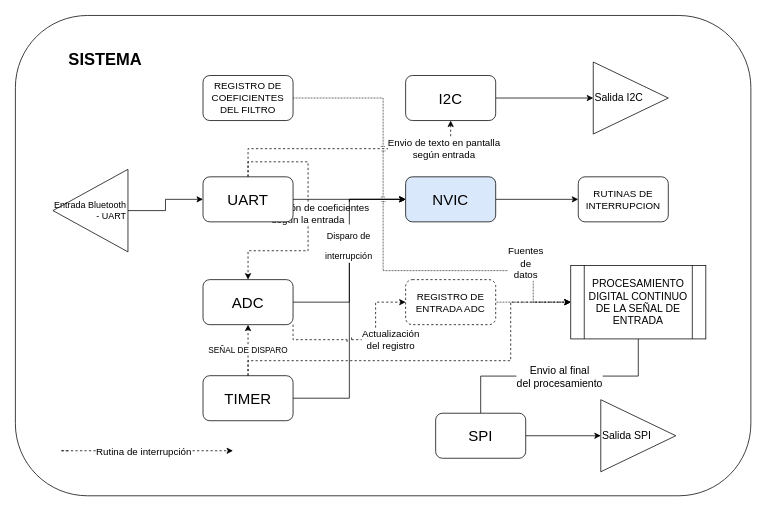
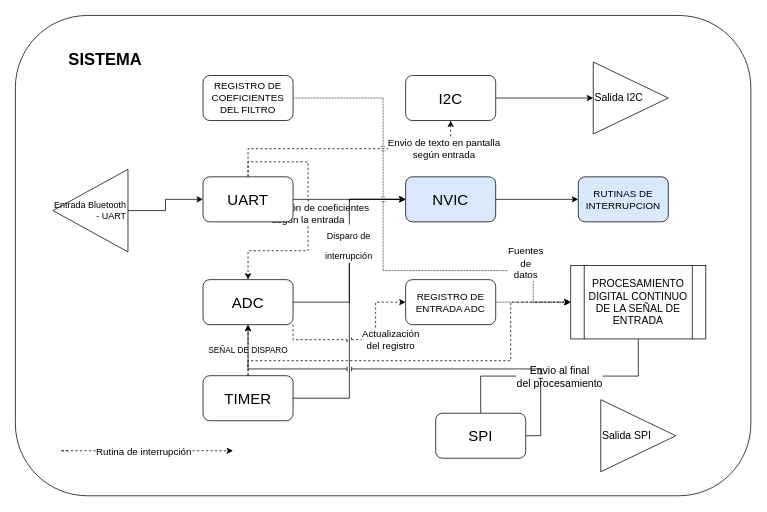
- <mxCell id="23" value="&lt;span style=&quot;font-size: 13px;&quot;&gt;RUTINAS DE INTERRUPCION&lt;/span&gt;" style="rounded=1;whiteSpace=wrap;html=1;fontSize=13;" parent="1" vertex="1"><mxGeometry x="770" y="235" width="120" height="60" as="geometry" /></mxCell>
+ <mxCell id="23" value="&lt;span style=&quot;font-size: 13px;&quot;&gt;RUTINAS DE INTERRUPCION&lt;/span&gt;" style="rounded=1;whiteSpace=wrap;html=1;fontSize=13;fillColor=#dae8fc;" parent="1" vertex="1"><mxGeometry x="770" y="235" width="120" height="60" as="geometry" /></mxCell>
- <mxCell id="29" value="REGISTRO DE ENTRADA ADC" style="rounded=1;whiteSpace=wrap;html=1;fontSize=13;align=center;dashed=1;" parent="1" vertex="1"><mxGeometry x="540" y="372" width="120" height="60" as="geometry" /></mxCell>
+ <mxCell id="29" value="REGISTRO DE ENTRADA ADC" style="rounded=1;whiteSpace=wrap;html=1;fontSize=13;align=center;" parent="1" vertex="1"><mxGeometry x="540" y="372" width="120" height="60" as="geometry" /></mxCell>
- <mxCell id="19" style="edgeStyle=orthogonalEdgeStyle;rounded=0;jumpStyle=line;orthogonalLoop=1;jettySize=auto;html=1;exitX=1;exitY=0.5;exitDx=0;exitDy=0;entryX=0;entryY=0.5;entryDx=0;entryDy=0;fontSize=14;" parent="1" source="20" target="34" edge="1"><mxGeometry relative="1" as="geometry" /></mxCell>
+ <mxCell id="19" style="edgeStyle=orthogonalEdgeStyle;rounded=0;jumpStyle=line;orthogonalLoop=1;jettySize=auto;html=1;exitX=1;exitY=0.5;exitDx=0;exitDy=0;fontSize=14;" parent="1" source="20" target="7" edge="1"><mxGeometry relative="1" as="geometry" /></mxCell>
